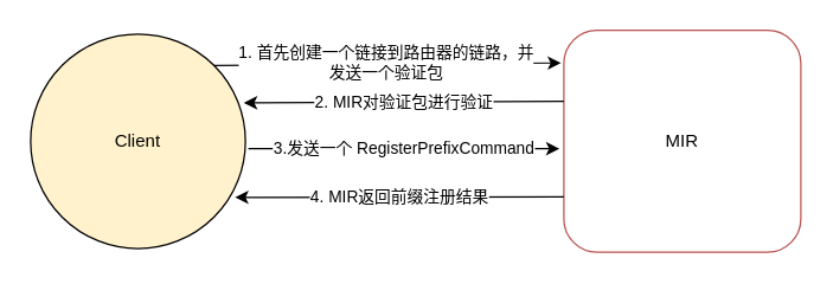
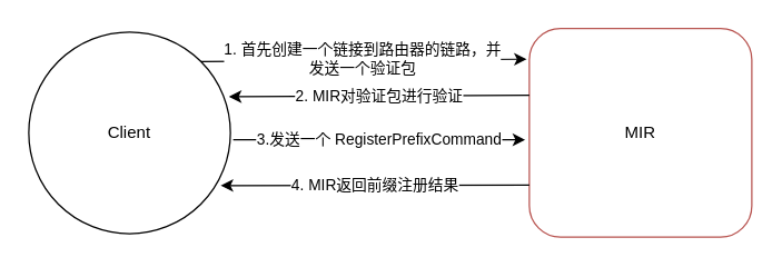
- <mxCell id="3" value="Client" style="ellipse;whiteSpace=wrap;html=1;aspect=fixed;fillColor=#fff2cc;" vertex="1" parent="1"><mxGeometry x="20" y="22.5" width="145" height="145" as="geometry" /></mxCell>
+ <mxCell id="3" value="Client" style="ellipse;whiteSpace=wrap;html=1;aspect=fixed;" vertex="1" parent="1"><mxGeometry x="20" y="22.5" width="145" height="145" as="geometry" /></mxCell>
